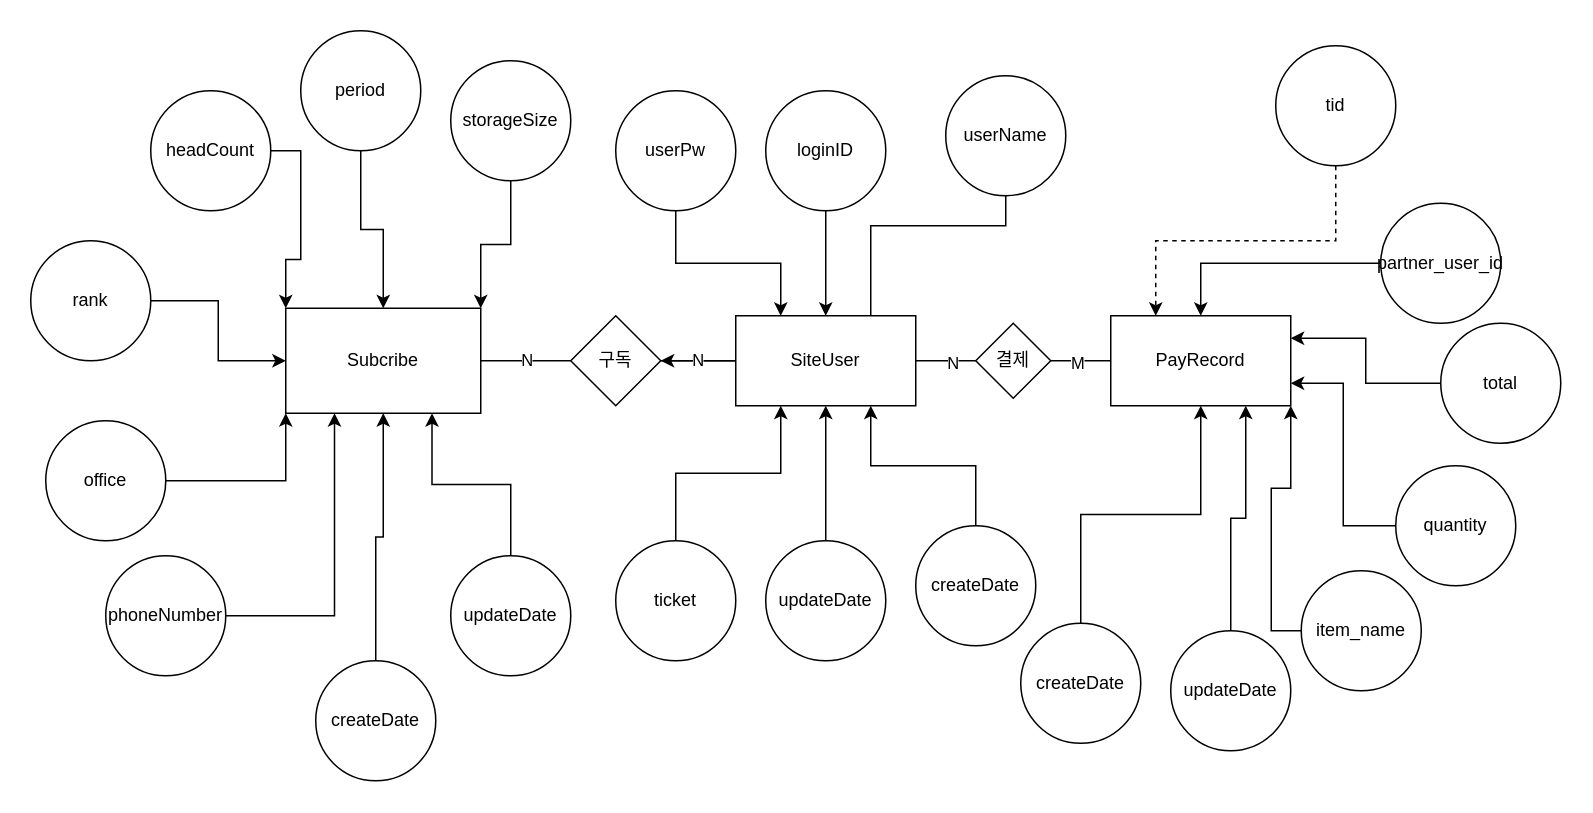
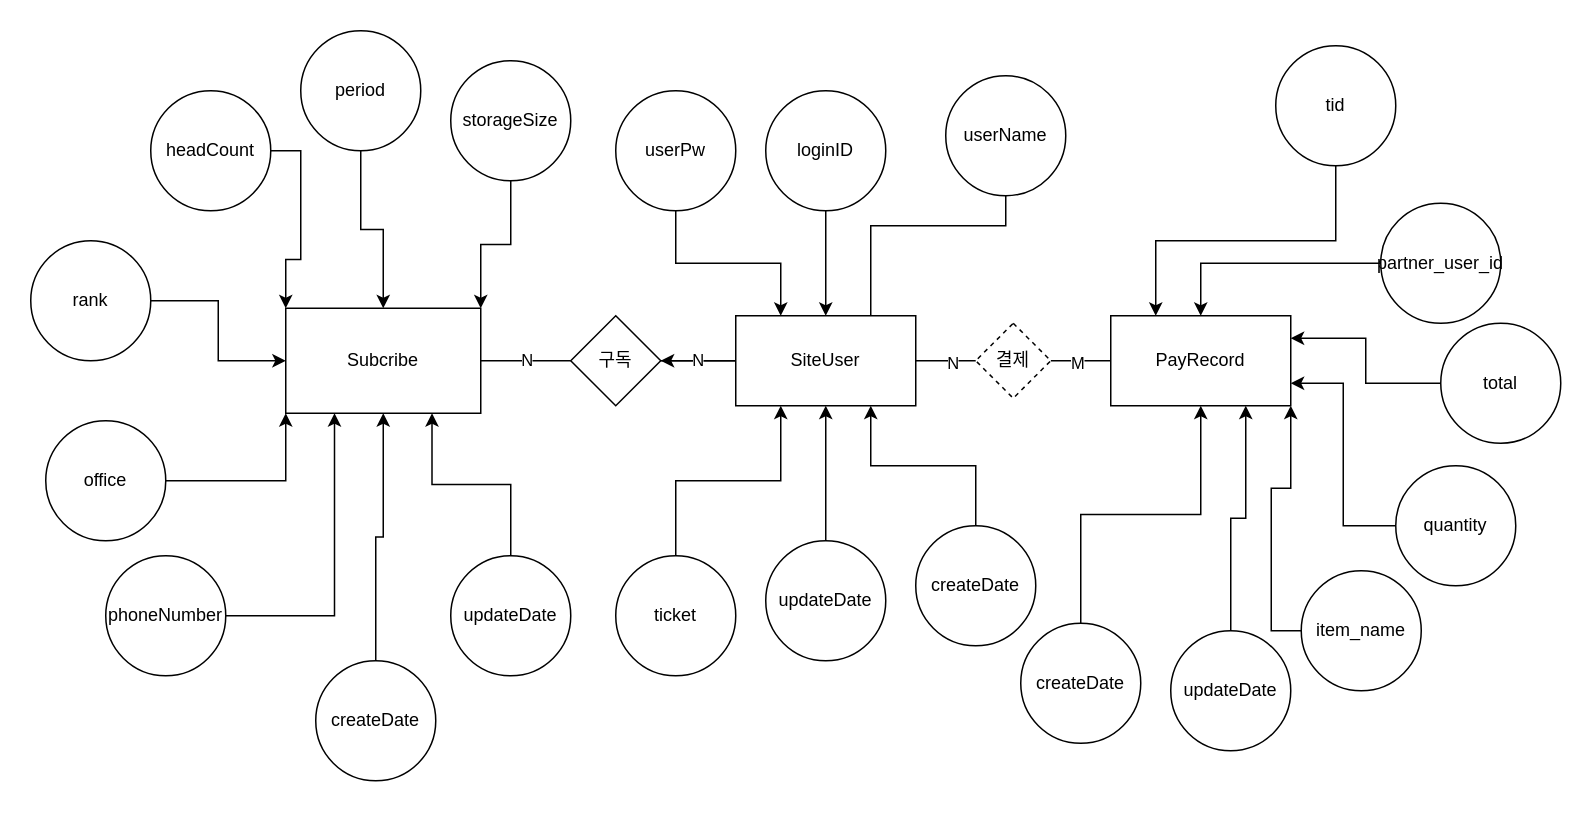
- <mxCell id="49" style="edgeStyle=orthogonalEdgeStyle;rounded=0;orthogonalLoop=1;jettySize=auto;html=1;entryX=0.25;entryY=0;entryDx=0;entryDy=0;dashed=1;" parent="1" source="50" target="7" edge="1"><mxGeometry relative="1" as="geometry" /></mxCell>
+ <mxCell id="49" style="edgeStyle=orthogonalEdgeStyle;rounded=0;orthogonalLoop=1;jettySize=auto;html=1;entryX=0.25;entryY=0;entryDx=0;entryDy=0;" parent="1" source="50" target="7" edge="1"><mxGeometry relative="1" as="geometry" /></mxCell>
- <mxCell id="14" value="결제" style="rhombus;whiteSpace=wrap;html=1;" parent="1" vertex="1"><mxGeometry x="650" y="215" width="50" height="50" as="geometry" /></mxCell>
+ <mxCell id="14" value="결제" style="rhombus;whiteSpace=wrap;html=1;dashed=1;" parent="1" vertex="1"><mxGeometry x="650" y="215" width="50" height="50" as="geometry" /></mxCell>
- <mxCell id="24" value="ticket" style="ellipse;whiteSpace=wrap;html=1;rounded=0;" parent="1" vertex="1"><mxGeometry x="410" y="360" width="80" height="80" as="geometry" /></mxCell>
+ <mxCell id="24" value="ticket" style="ellipse;whiteSpace=wrap;html=1;rounded=0;" parent="1" vertex="1"><mxGeometry x="410" y="370" width="80" height="80" as="geometry" /></mxCell>
